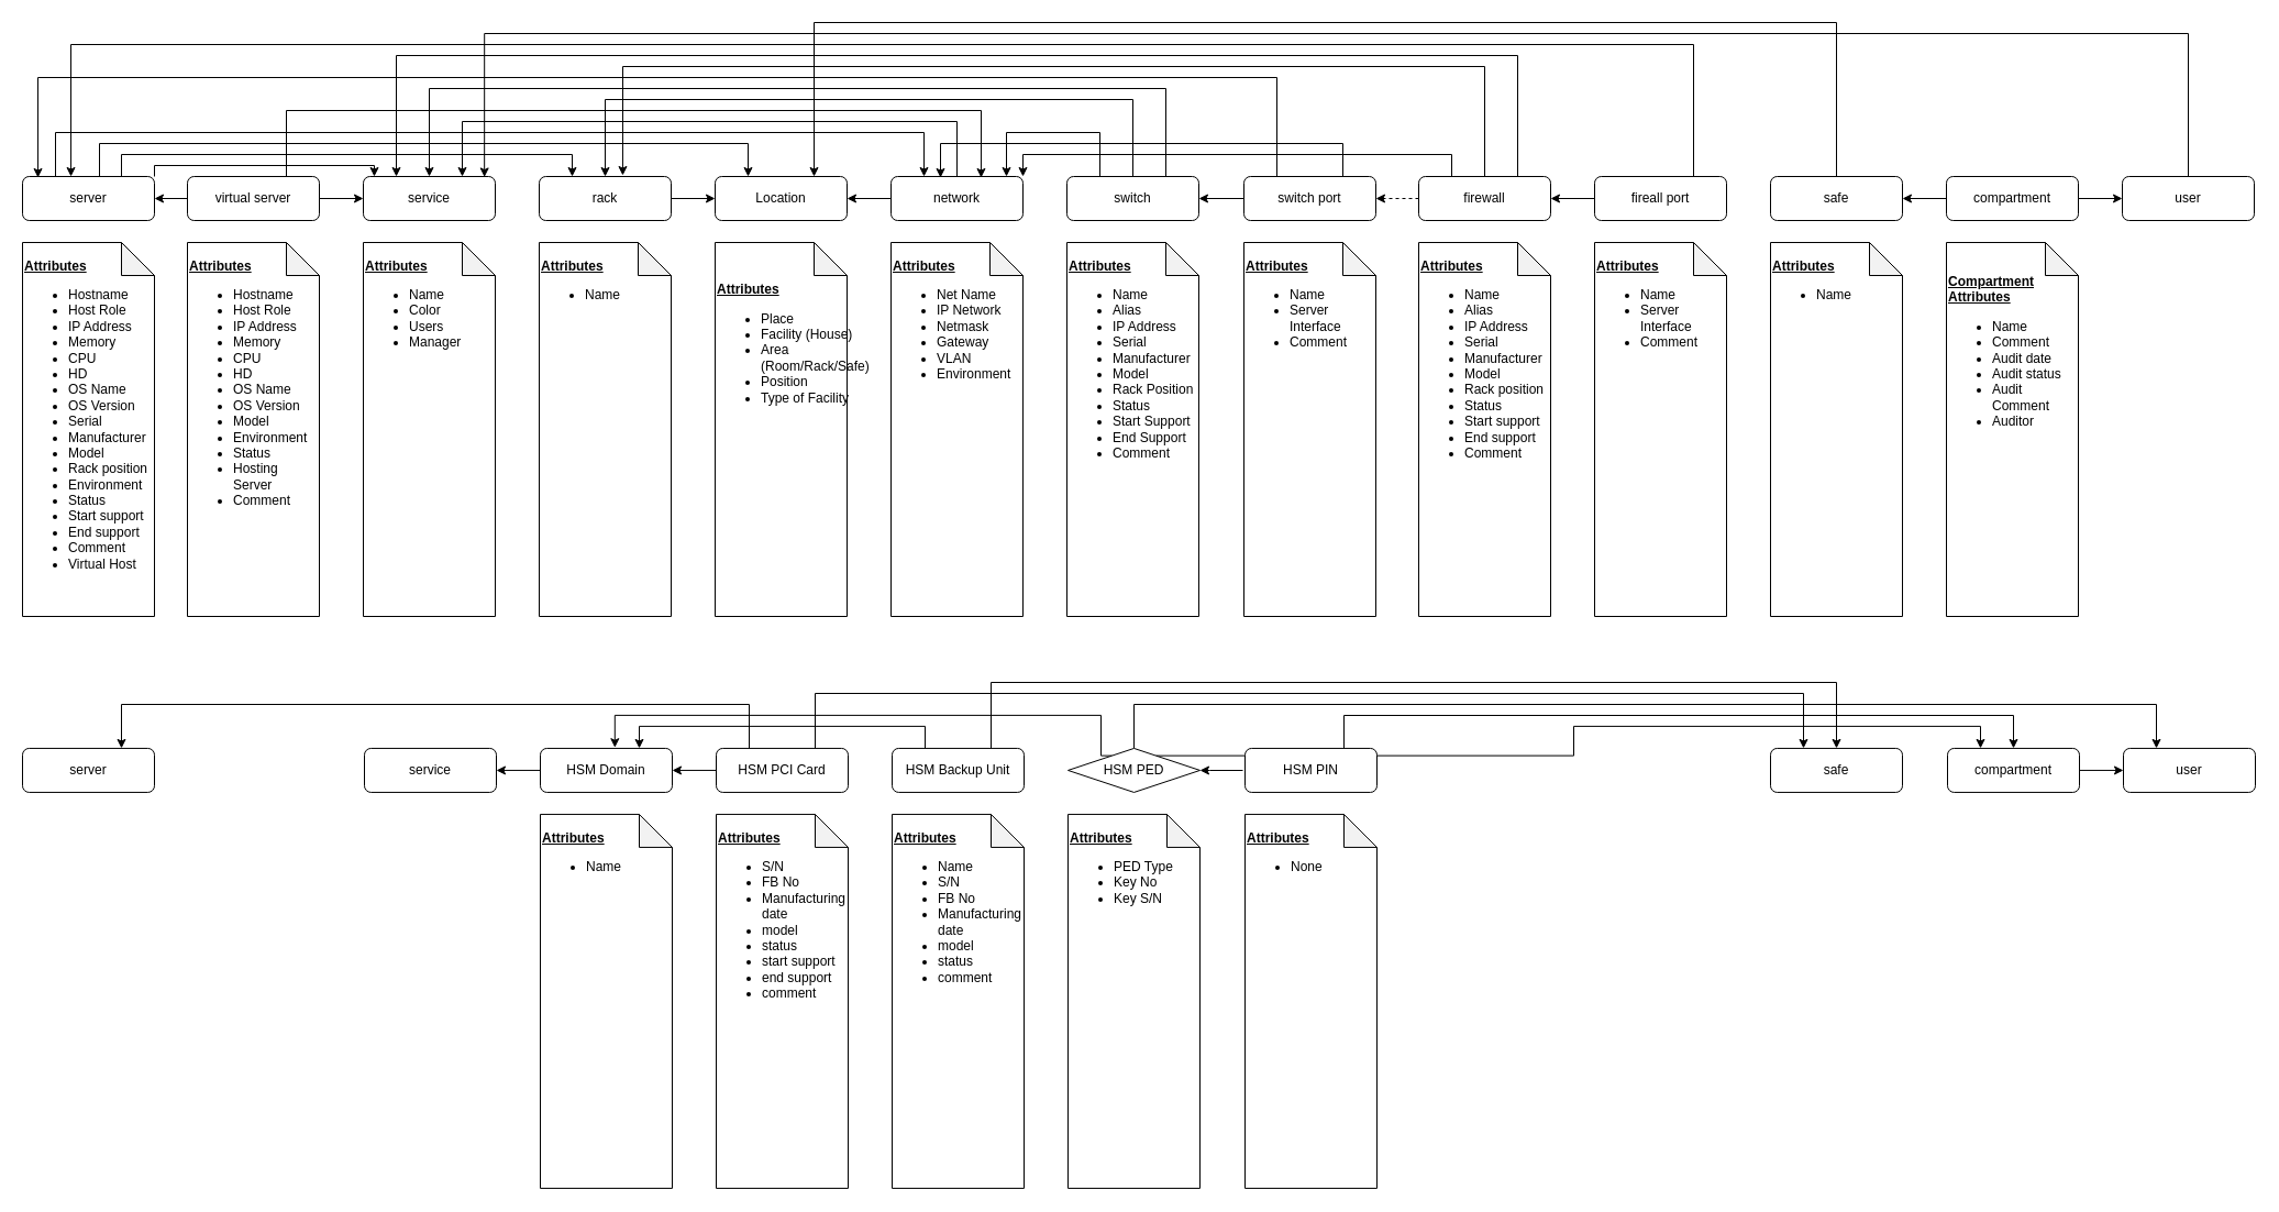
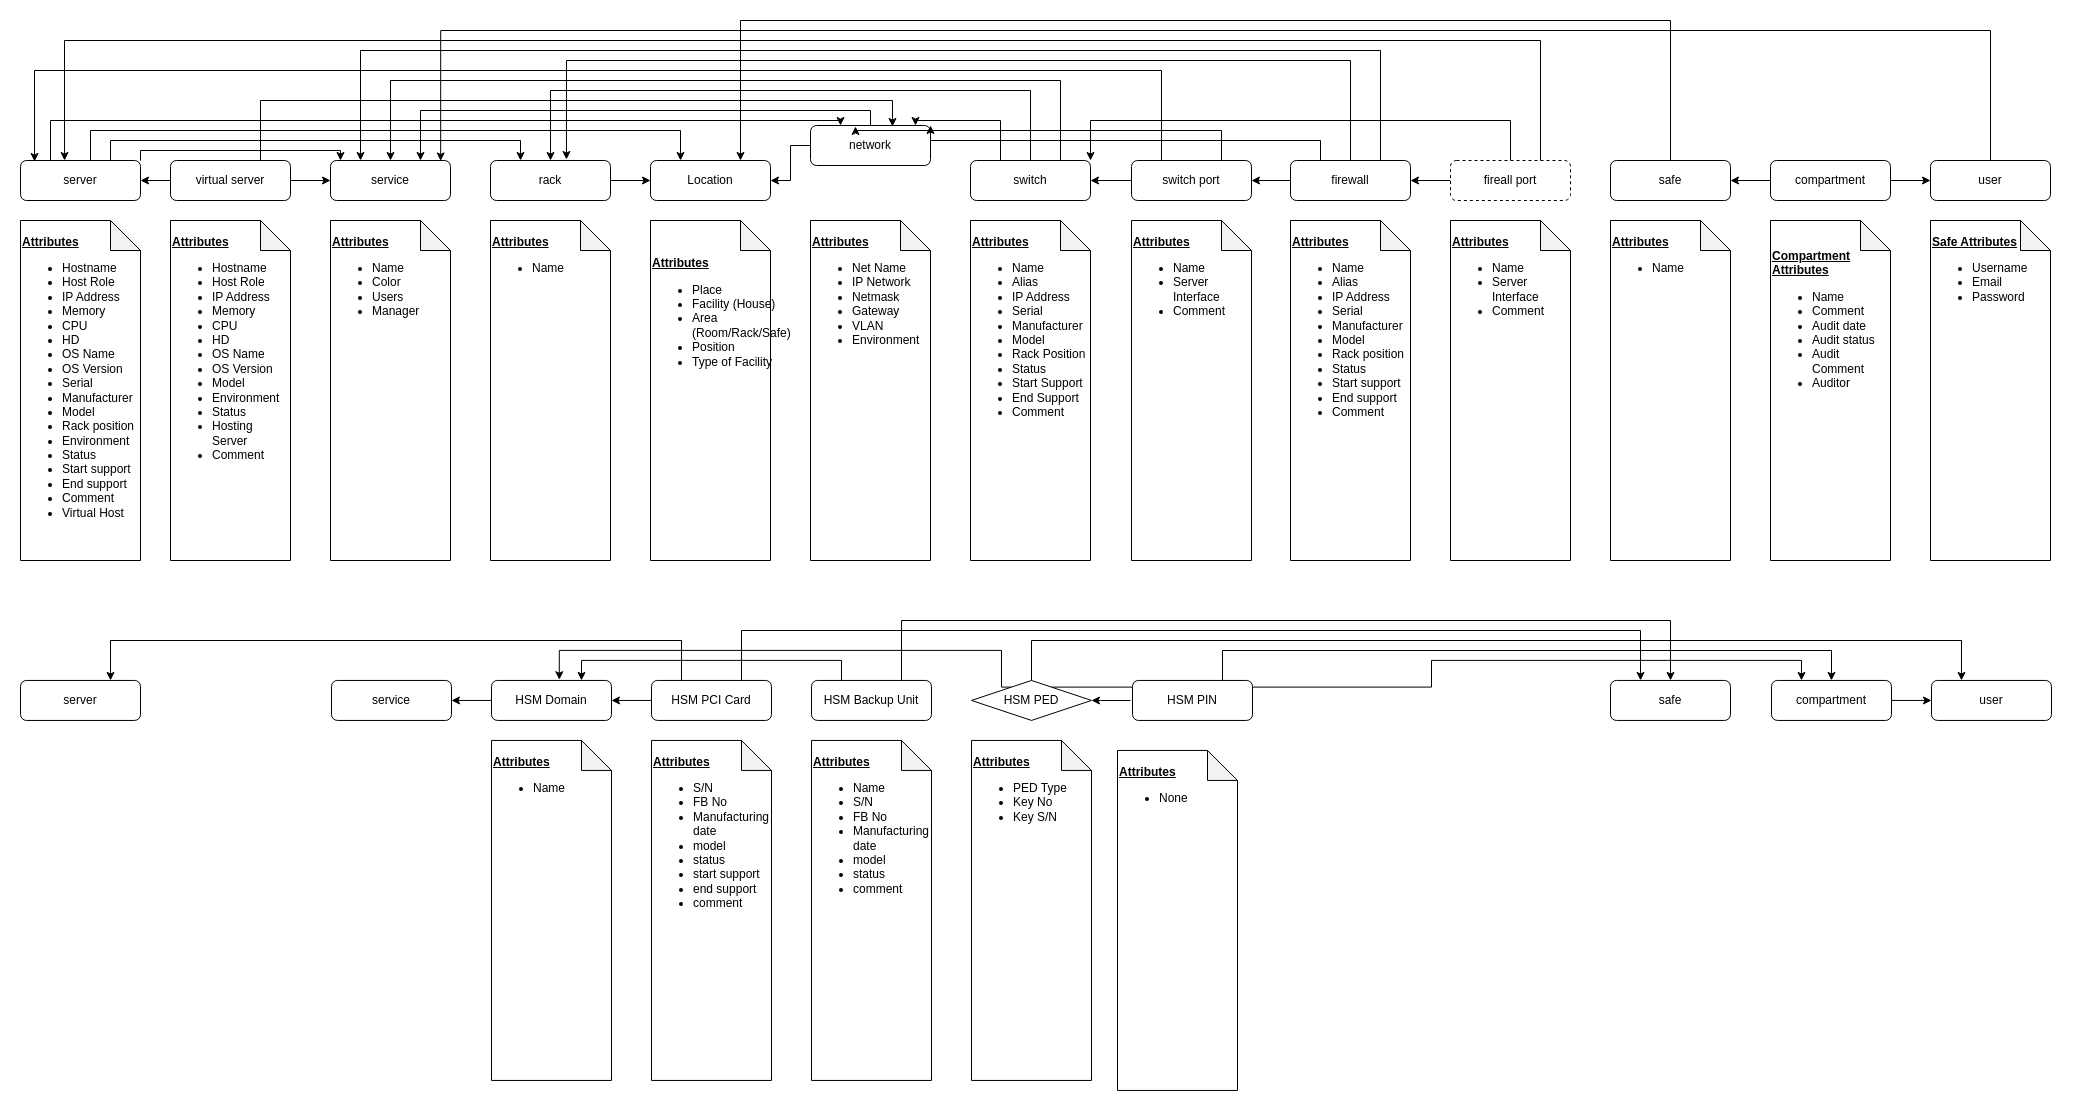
+ <mxCell id="41" style="edgeStyle=orthogonalEdgeStyle;rounded=0;orthogonalLoop=1;jettySize=auto;html=1;exitX=0.5;exitY=0;exitDx=0;exitDy=0;entryX=1;entryY=0;entryDx=0;entryDy=0;" parent="1" source="43" target="27" edge="1"><mxGeometry relative="1" as="geometry"><Array as="points"><mxPoint x="1510" y="120" /><mxPoint x="1090" y="120" /></Array></mxGeometry></mxCell>
- <mxCell id="15" value="network" style="rounded=1;whiteSpace=wrap;html=1;fontSize=12;glass=0;strokeWidth=1;shadow=0;" parent="1" vertex="1"><mxGeometry x="810" y="160" width="120" height="40" as="geometry" /></mxCell>
+ <mxCell id="15" value="network" style="rounded=1;whiteSpace=wrap;html=1;fontSize=12;glass=0;strokeWidth=1;shadow=0;" parent="1" vertex="1"><mxGeometry x="810" y="125" width="120" height="40" as="geometry" /></mxCell>
- <mxCell id="34" style="edgeStyle=orthogonalEdgeStyle;rounded=0;orthogonalLoop=1;jettySize=auto;html=1;exitX=0;exitY=0.5;exitDx=0;exitDy=0;entryX=1;entryY=0.5;entryDx=0;entryDy=0;dashed=1;" parent="1" source="38" target="32" edge="1"><mxGeometry relative="1" as="geometry" /></mxCell>
+ <mxCell id="34" style="edgeStyle=orthogonalEdgeStyle;rounded=0;orthogonalLoop=1;jettySize=auto;html=1;exitX=0;exitY=0.5;exitDx=0;exitDy=0;entryX=1;entryY=0.5;entryDx=0;entryDy=0;" parent="1" source="38" target="32" edge="1"><mxGeometry relative="1" as="geometry" /></mxCell>
- <mxCell id="43" value="fireall port" style="rounded=1;whiteSpace=wrap;html=1;fontSize=12;glass=0;strokeWidth=1;shadow=0;" parent="1" vertex="1"><mxGeometry x="1450" y="160" width="120" height="40" as="geometry" /></mxCell>
+ <mxCell id="43" value="fireall port" style="rounded=1;whiteSpace=wrap;html=1;fontSize=12;glass=0;strokeWidth=1;shadow=0;dashed=1;" parent="1" vertex="1"><mxGeometry x="1450" y="160" width="120" height="40" as="geometry" /></mxCell>
+ <mxCell id="54" value="&lt;div align=&quot;left&quot;&gt;&lt;u&gt;&lt;b&gt;&lt;br&gt;&lt;/b&gt;&lt;/u&gt;&lt;/div&gt;&lt;div align=&quot;left&quot;&gt;&lt;u&gt;&lt;b&gt;Safe Attributes&lt;/b&gt;&lt;/u&gt;&lt;br&gt;&lt;/div&gt;&lt;div align=&quot;left&quot;&gt;&lt;ul&gt;&lt;li&gt;Username&lt;/li&gt;&lt;li&gt;Email&lt;/li&gt;&lt;li&gt;Password&lt;br&gt;&lt;/li&gt;&lt;/ul&gt;&lt;/div&gt;&lt;div align=&quot;left&quot;&gt;&lt;br&gt;&lt;/div&gt;&lt;div align=&quot;left&quot;&gt;&lt;br&gt;&lt;/div&gt;&lt;div align=&quot;left&quot;&gt;&lt;br&gt;&lt;/div&gt;&lt;div align=&quot;left&quot;&gt;&lt;br&gt;&lt;/div&gt;&lt;div align=&quot;left&quot;&gt;&lt;br&gt;&lt;/div&gt;&lt;div align=&quot;left&quot;&gt;&lt;br&gt;&lt;/div&gt;&lt;div align=&quot;left&quot;&gt;&lt;br&gt;&lt;/div&gt;&lt;div align=&quot;left&quot;&gt;&lt;br&gt;&lt;/div&gt;&lt;div align=&quot;left&quot;&gt;&lt;br&gt;&lt;/div&gt;&lt;div align=&quot;left&quot;&gt;&lt;br&gt;&lt;/div&gt;&lt;div align=&quot;left&quot;&gt;&lt;br&gt;&lt;/div&gt;&lt;div align=&quot;left&quot;&gt;&lt;br&gt;&lt;/div&gt;&lt;div align=&quot;left&quot;&gt;&lt;br&gt;&lt;/div&gt;&lt;div align=&quot;left&quot;&gt;&lt;br&gt;&lt;/div&gt;&lt;div align=&quot;left&quot;&gt;&lt;br&gt;&lt;/div&gt;&lt;div align=&quot;left&quot;&gt;&lt;br&gt;&lt;/div&gt;&lt;div align=&quot;left&quot;&gt;&lt;br&gt;&lt;/div&gt;" style="shape=note;whiteSpace=wrap;html=1;backgroundOutline=1;darkOpacity=0.05;align=left;" parent="1" vertex="1"><mxGeometry x="1930" y="220" width="120" height="340" as="geometry" /></mxCell>
- <mxCell id="76" value="&lt;div align=&quot;left&quot;&gt;&lt;u&gt;&lt;b&gt;Attributes&lt;/b&gt;&lt;/u&gt;&lt;br&gt;&lt;/div&gt;&lt;ul&gt;&lt;li&gt;None&lt;/li&gt;&lt;/ul&gt;&lt;div&gt;&lt;br&gt;&lt;/div&gt;&lt;div&gt;&lt;br&gt;&lt;/div&gt;&lt;div&gt;&lt;br&gt;&lt;/div&gt;&lt;div&gt;&lt;br&gt;&lt;/div&gt;&lt;div&gt;&lt;br&gt;&lt;/div&gt;&lt;div&gt;&lt;br&gt;&lt;/div&gt;&lt;div&gt;&lt;br&gt;&lt;/div&gt;&lt;div&gt;&lt;br&gt;&lt;/div&gt;&lt;div&gt;&lt;br&gt;&lt;/div&gt;&lt;div&gt;&lt;br&gt;&lt;/div&gt;&lt;div&gt;&lt;br&gt;&lt;/div&gt;&lt;div&gt;&lt;br&gt;&lt;/div&gt;&lt;div&gt;&lt;br&gt;&lt;/div&gt;&lt;div&gt;&lt;br&gt;&lt;/div&gt;&lt;div&gt;&lt;br&gt;&lt;/div&gt;&lt;div&gt;&lt;br&gt;&lt;/div&gt;&lt;div&gt;&lt;br&gt;&lt;/div&gt;&lt;div&gt;&lt;br&gt;&lt;/div&gt;" style="shape=note;whiteSpace=wrap;html=1;backgroundOutline=1;darkOpacity=0.05;align=left;" parent="1" vertex="1"><mxGeometry x="1132" y="739.94" width="120" height="340" as="geometry" /></mxCell>
+ <mxCell id="76" value="&lt;div align=&quot;left&quot;&gt;&lt;u&gt;&lt;b&gt;Attributes&lt;/b&gt;&lt;/u&gt;&lt;br&gt;&lt;/div&gt;&lt;ul&gt;&lt;li&gt;None&lt;/li&gt;&lt;/ul&gt;&lt;div&gt;&lt;br&gt;&lt;/div&gt;&lt;div&gt;&lt;br&gt;&lt;/div&gt;&lt;div&gt;&lt;br&gt;&lt;/div&gt;&lt;div&gt;&lt;br&gt;&lt;/div&gt;&lt;div&gt;&lt;br&gt;&lt;/div&gt;&lt;div&gt;&lt;br&gt;&lt;/div&gt;&lt;div&gt;&lt;br&gt;&lt;/div&gt;&lt;div&gt;&lt;br&gt;&lt;/div&gt;&lt;div&gt;&lt;br&gt;&lt;/div&gt;&lt;div&gt;&lt;br&gt;&lt;/div&gt;&lt;div&gt;&lt;br&gt;&lt;/div&gt;&lt;div&gt;&lt;br&gt;&lt;/div&gt;&lt;div&gt;&lt;br&gt;&lt;/div&gt;&lt;div&gt;&lt;br&gt;&lt;/div&gt;&lt;div&gt;&lt;br&gt;&lt;/div&gt;&lt;div&gt;&lt;br&gt;&lt;/div&gt;&lt;div&gt;&lt;br&gt;&lt;/div&gt;&lt;div&gt;&lt;br&gt;&lt;/div&gt;" style="shape=note;whiteSpace=wrap;html=1;backgroundOutline=1;darkOpacity=0.05;align=left;" parent="1" vertex="1"><mxGeometry x="1117" y="749.94" width="120" height="340" as="geometry" /></mxCell>
